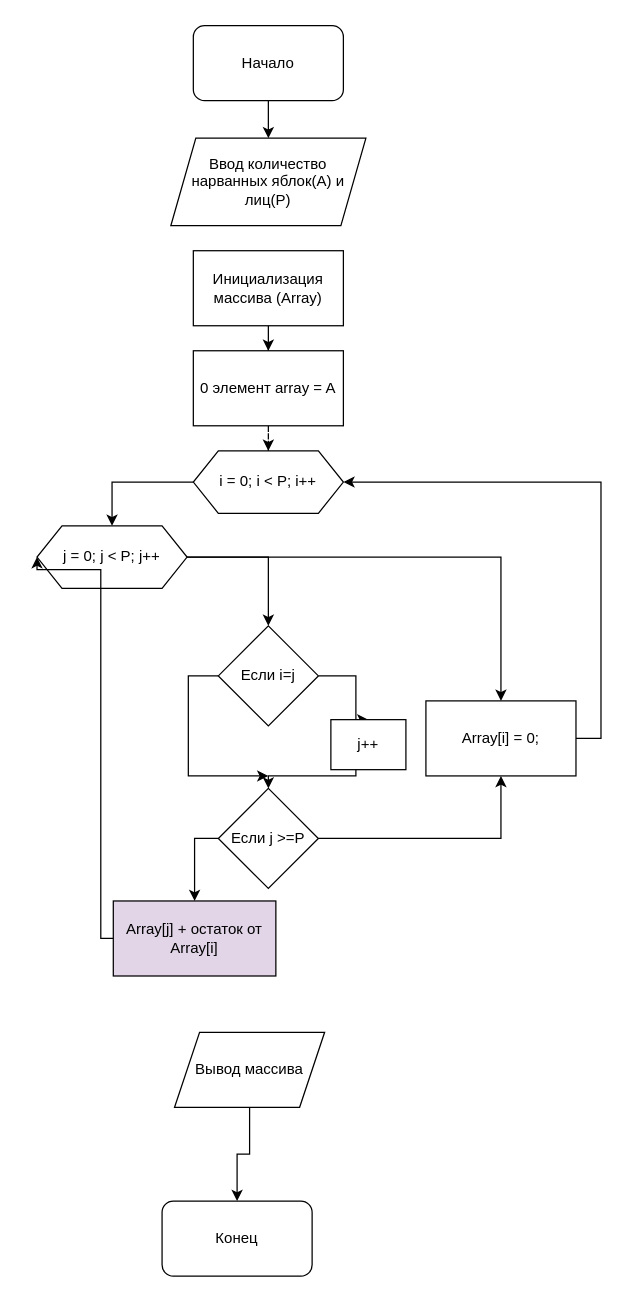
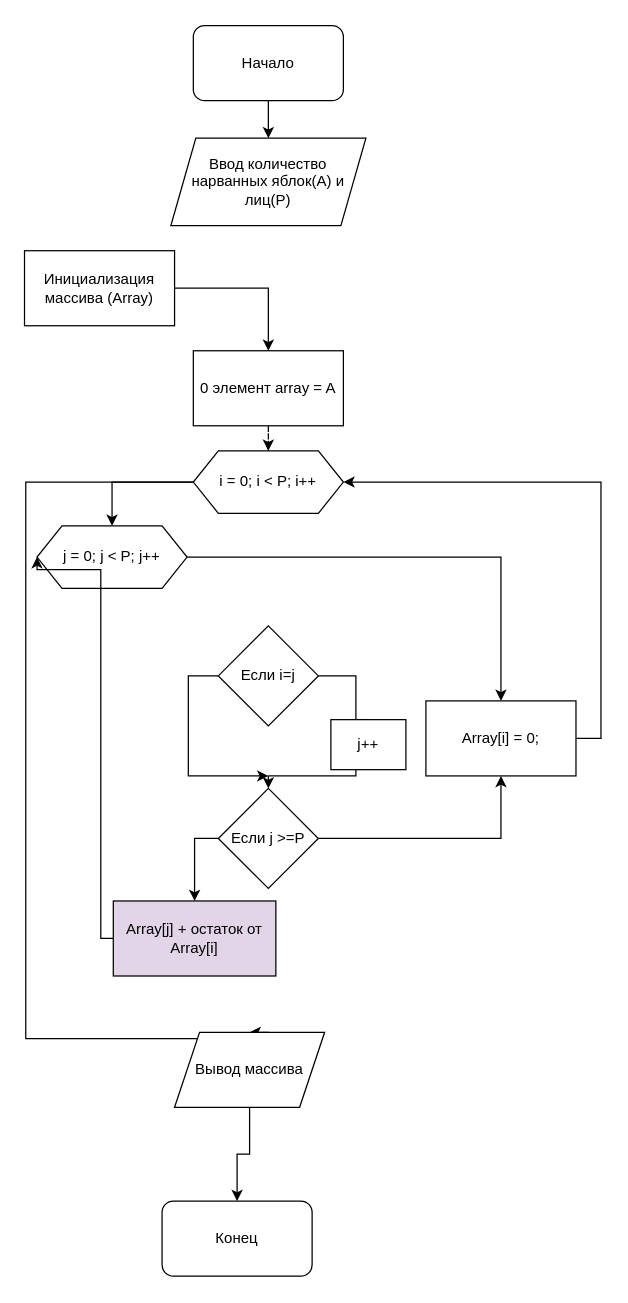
- <mxCell id="6" value="Инициализация массива (Array)" style="rounded=0;whiteSpace=wrap;html=1;" vertex="1" parent="1"><mxGeometry x="154" y="200" width="120" height="60" as="geometry" /></mxCell>
+ <mxCell id="6" value="Инициализация массива (Array)" style="rounded=0;whiteSpace=wrap;html=1;" vertex="1" parent="1"><mxGeometry x="19" y="200" width="120" height="60" as="geometry" /></mxCell>
- <mxCell id="12" style="edgeStyle=orthogonalEdgeStyle;rounded=0;orthogonalLoop=1;jettySize=auto;html=1;" edge="1" parent="1" source="14" target="17"><mxGeometry relative="1" as="geometry" /></mxCell>
- <mxCell id="15" style="edgeStyle=orthogonalEdgeStyle;rounded=0;orthogonalLoop=1;jettySize=auto;html=1;entryX=0.5;entryY=0;entryDx=0;entryDy=0;" edge="1" parent="1" source="17" target="19"><mxGeometry relative="1" as="geometry"><Array as="points"><mxPoint x="284" y="540" /></Array></mxGeometry></mxCell>
+ <mxCell id="15" style="edgeStyle=orthogonalEdgeStyle;rounded=0;orthogonalLoop=1;jettySize=auto;html=1;entryX=0.5;entryY=0;entryDx=0;entryDy=0;endArrow=none;" edge="1" parent="1" source="17" target="19"><mxGeometry relative="1" as="geometry"><Array as="points"><mxPoint x="284" y="540" /></Array></mxGeometry></mxCell>
+ <mxCell id="8" style="edgeStyle=orthogonalEdgeStyle;rounded=0;orthogonalLoop=1;jettySize=auto;html=1;entryX=0.5;entryY=0;entryDx=0;entryDy=0;" edge="1" parent="1" source="9" target="29"><mxGeometry relative="1" as="geometry"><Array as="points"><mxPoint x="20" y="385" /><mxPoint x="20" y="830" /><mxPoint x="214" y="830" /></Array></mxGeometry></mxCell>
